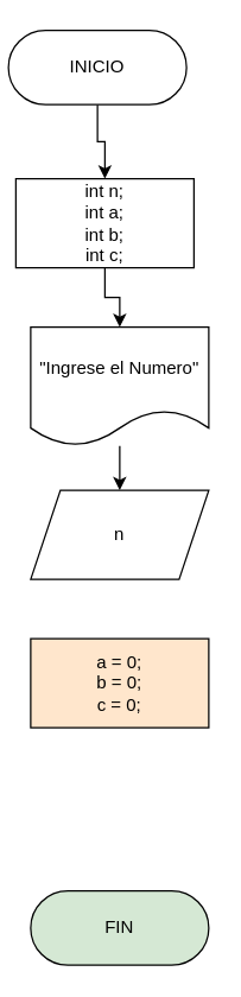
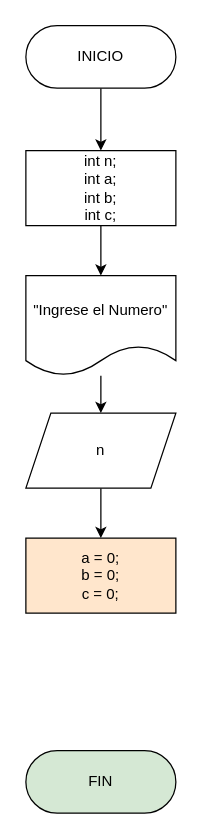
- <mxCell id="3" value="INICIO" style="rounded=1;whiteSpace=wrap;html=1;arcSize=50;" vertex="1" parent="1"><mxGeometry x="5" y="20" width="120" height="50" as="geometry" /></mxCell>
+ <mxCell id="3" value="INICIO" style="rounded=1;whiteSpace=wrap;html=1;arcSize=50;" vertex="1" parent="1"><mxGeometry x="20" y="20" width="120" height="50" as="geometry" /></mxCell>
- <mxCell id="8" value="int n;&lt;br&gt;int a;&lt;br&gt;int b;&lt;br&gt;int c;" style="rounded=0;whiteSpace=wrap;html=1;" vertex="1" parent="1"><mxGeometry x="10" y="120" width="120" height="60" as="geometry" /></mxCell>
+ <mxCell id="8" value="int n;&lt;br&gt;int a;&lt;br&gt;int b;&lt;br&gt;int c;" style="rounded=0;whiteSpace=wrap;html=1;" vertex="1" parent="1"><mxGeometry x="20" y="120" width="120" height="60" as="geometry" /></mxCell>
+ <mxCell id="5" style="edgeStyle=orthogonalEdgeStyle;rounded=0;orthogonalLoop=1;jettySize=auto;html=1;" edge="1" parent="1" source="6" target="11"><mxGeometry relative="1" as="geometry" /></mxCell>
